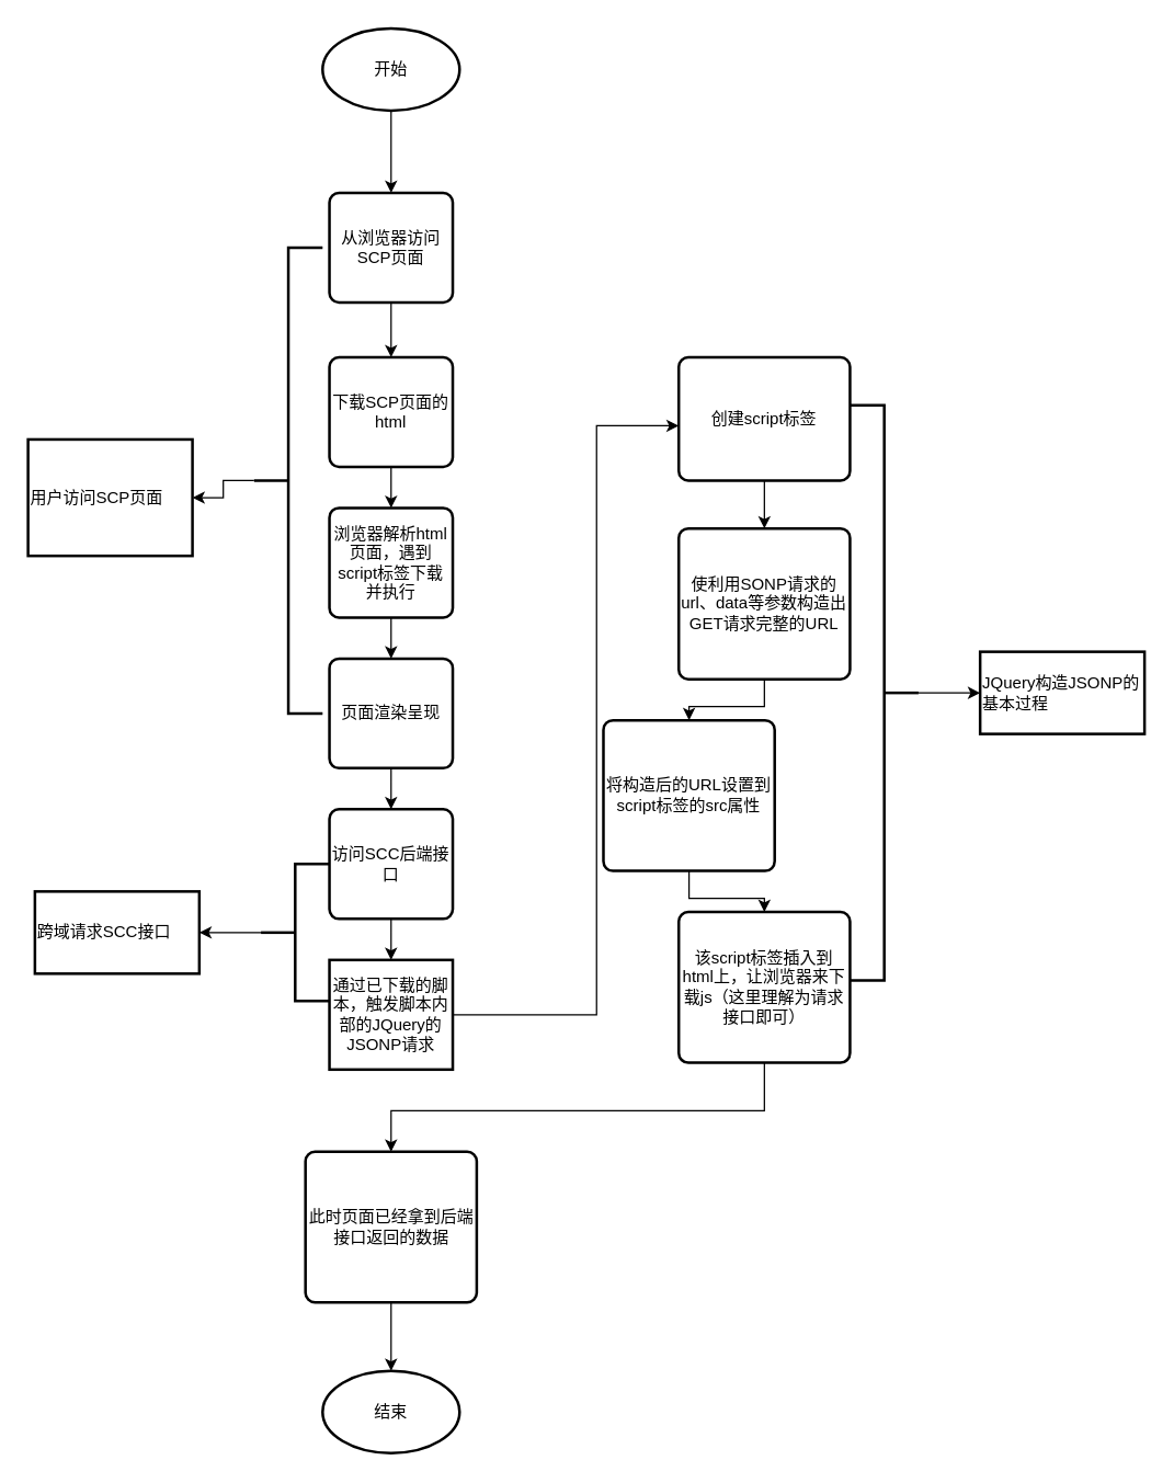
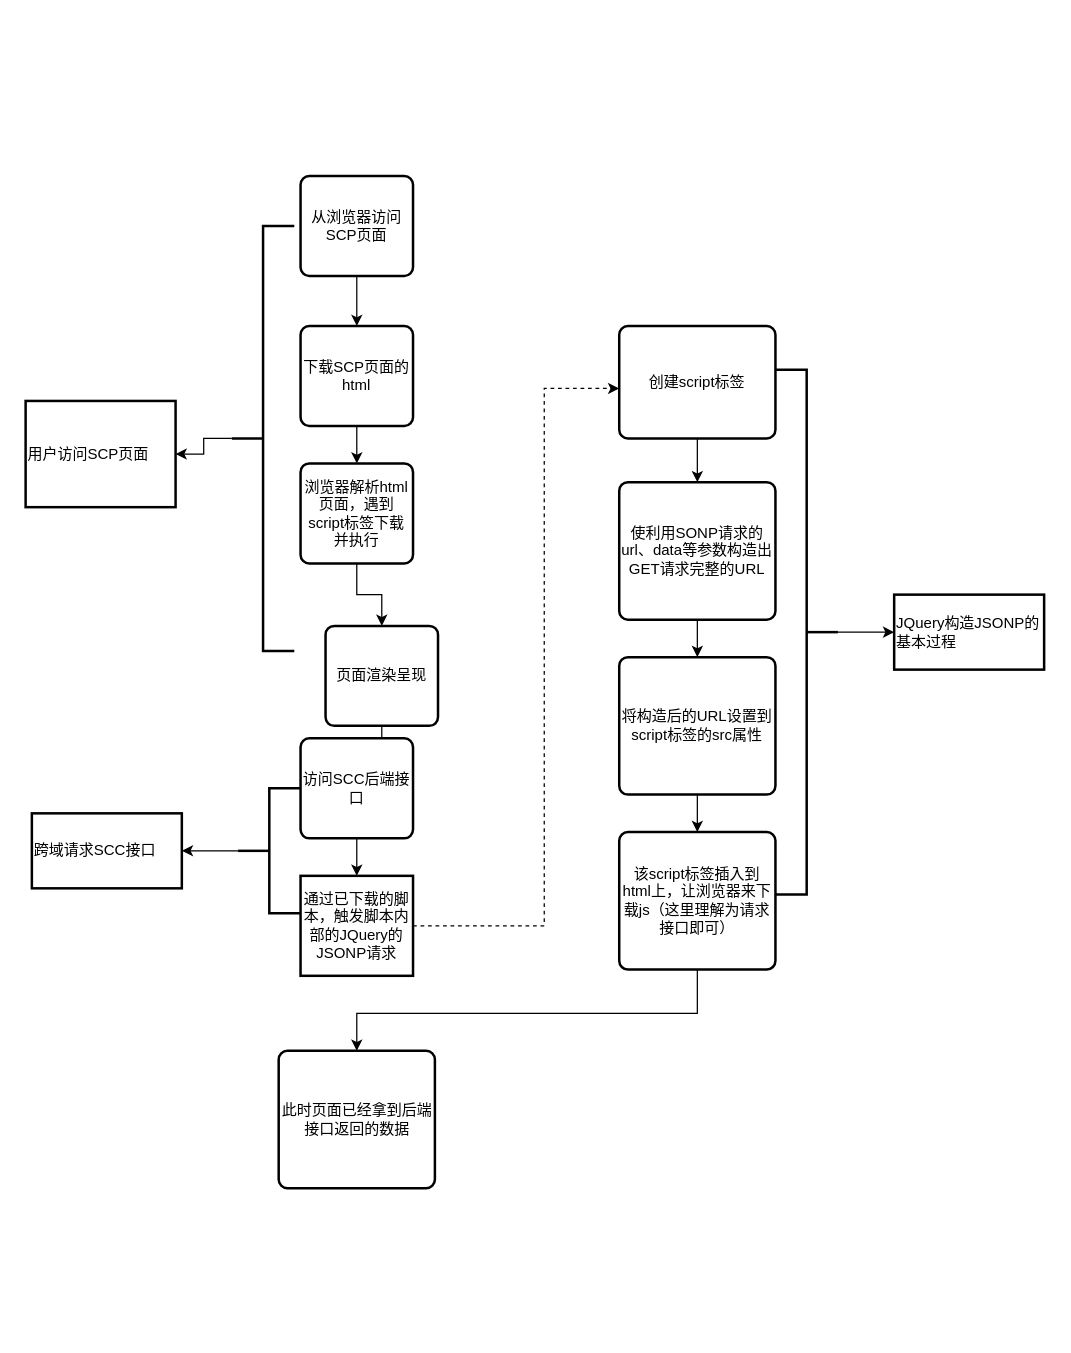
- <mxCell id="5" value="&lt;span&gt;开始&lt;/span&gt;" style="strokeWidth=2;html=1;shape=mxgraph.flowchart.start_1;whiteSpace=wrap;" vertex="1" parent="1"><mxGeometry x="235" y="20" width="100" height="60" as="geometry" /></mxCell>
- <mxCell id="4" style="edgeStyle=orthogonalEdgeStyle;rounded=0;orthogonalLoop=1;jettySize=auto;html=1;" edge="1" parent="1" source="5" target="3"><mxGeometry relative="1" as="geometry" /></mxCell>
- <mxCell id="11" value="页面渲染呈现" style="rounded=1;whiteSpace=wrap;html=1;absoluteArcSize=1;arcSize=14;strokeWidth=2;" vertex="1" parent="1"><mxGeometry x="240" y="480" width="90" height="80" as="geometry" /></mxCell>
+ <mxCell id="11" value="页面渲染呈现" style="rounded=1;whiteSpace=wrap;html=1;absoluteArcSize=1;arcSize=14;strokeWidth=2;" vertex="1" parent="1"><mxGeometry x="260" y="500" width="90" height="80" as="geometry" /></mxCell>
- <mxCell id="14" style="edgeStyle=orthogonalEdgeStyle;rounded=0;orthogonalLoop=1;jettySize=auto;html=1;" edge="1" parent="1" source="15" target="22"><mxGeometry relative="1" as="geometry"><Array as="points"><mxPoint x="435" y="740" /><mxPoint x="435" y="310" /></Array></mxGeometry></mxCell>
+ <mxCell id="14" style="edgeStyle=orthogonalEdgeStyle;rounded=0;orthogonalLoop=1;jettySize=auto;html=1;dashed=1;" edge="1" parent="1" source="15" target="22"><mxGeometry relative="1" as="geometry"><Array as="points"><mxPoint x="435" y="740" /><mxPoint x="435" y="310" /></Array></mxGeometry></mxCell>
- <mxCell id="26" value="将构造后的URL设置到script标签的src属性" style="rounded=1;whiteSpace=wrap;html=1;absoluteArcSize=1;arcSize=14;strokeWidth=2;" vertex="1" parent="1"><mxGeometry x="440" y="525" width="125" height="110" as="geometry" /></mxCell>
+ <mxCell id="26" value="将构造后的URL设置到script标签的src属性" style="rounded=1;whiteSpace=wrap;html=1;absoluteArcSize=1;arcSize=14;strokeWidth=2;" vertex="1" parent="1"><mxGeometry x="495" y="525" width="125" height="110" as="geometry" /></mxCell>
- <mxCell id="29" style="edgeStyle=orthogonalEdgeStyle;rounded=0;orthogonalLoop=1;jettySize=auto;html=1;" edge="1" parent="1" source="30" target="35"><mxGeometry relative="1" as="geometry" /></mxCell>
- <mxCell id="35" value="结束" style="strokeWidth=2;html=1;shape=mxgraph.flowchart.start_1;whiteSpace=wrap;" vertex="1" parent="1"><mxGeometry x="235" y="1000" width="100" height="60" as="geometry" /></mxCell>
